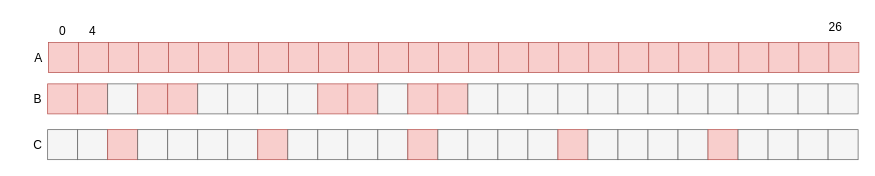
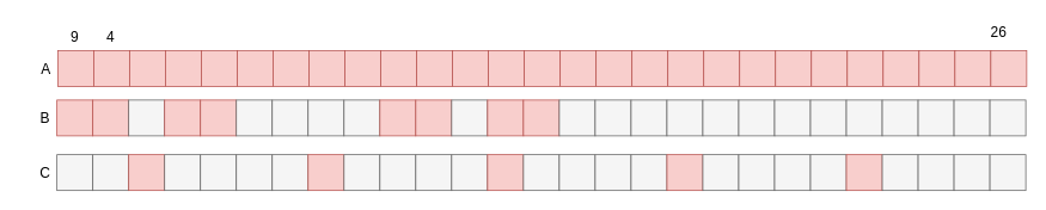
- <mxCell id="86" value="0" style="text;html=1;strokeColor=none;fillColor=none;align=center;verticalAlign=middle;whiteSpace=wrap;rounded=0;fontSize=16;" vertex="1" parent="1"><mxGeometry x="53" y="25" width="60" height="30" as="geometry" /></mxCell>
+ <mxCell id="86" value="9" style="text;html=1;strokeColor=none;fillColor=none;align=center;verticalAlign=middle;whiteSpace=wrap;rounded=0;fontSize=16;" vertex="1" parent="1"><mxGeometry x="53" y="25" width="60" height="30" as="geometry" /></mxCell>
